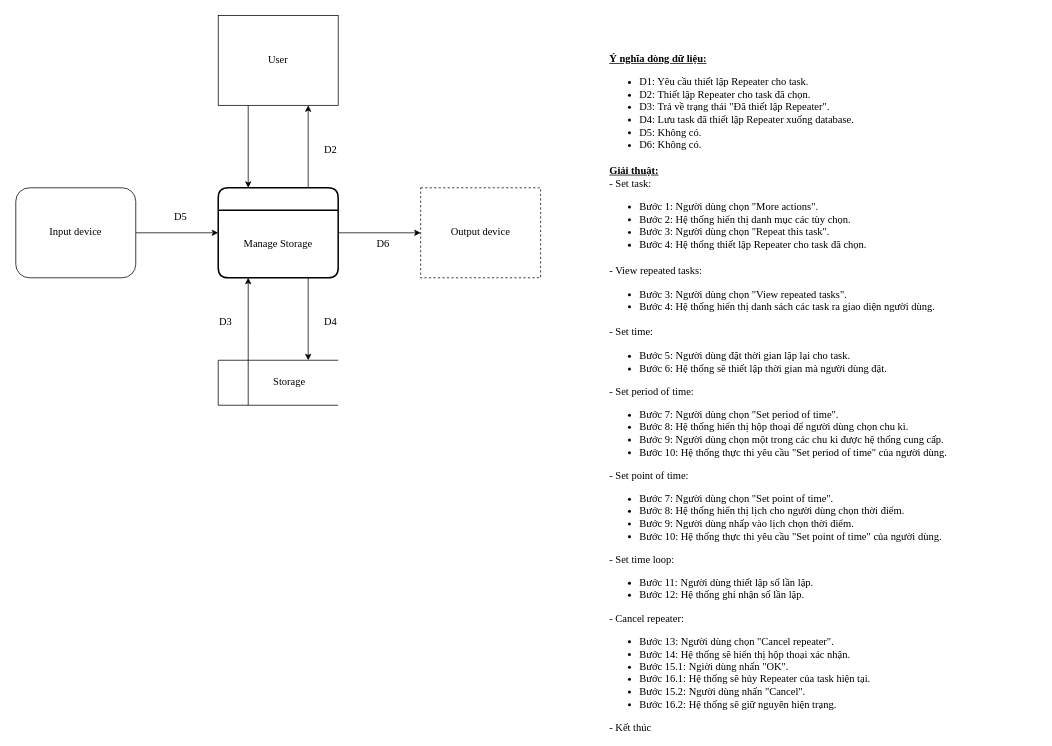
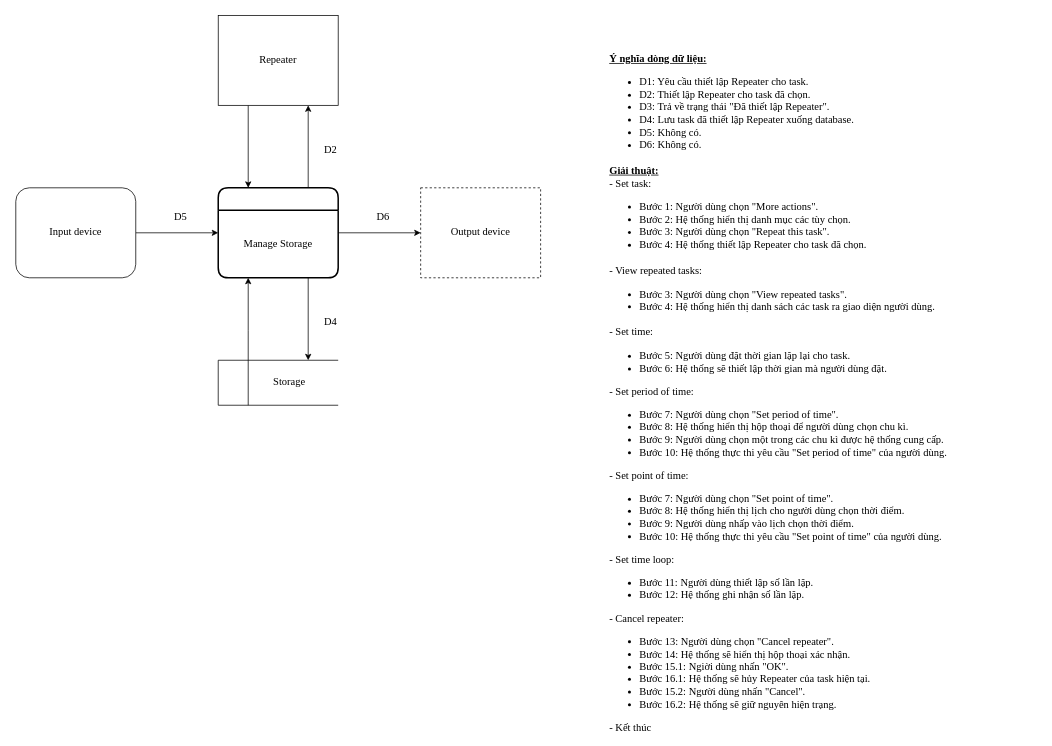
- <mxCell id="12" value="User" style="rounded=0;whiteSpace=wrap;html=1;fontFamily=Verdana;fontSize=14;" parent="1" vertex="1"><mxGeometry x="290" y="20" width="160" height="120" as="geometry" /></mxCell>
+ <mxCell id="12" value="Repeater" style="rounded=0;whiteSpace=wrap;html=1;fontFamily=Verdana;fontSize=14;" parent="1" vertex="1"><mxGeometry x="290" y="20" width="160" height="120" as="geometry" /></mxCell>
- <mxCell id="17" value="D6" style="text;html=1;strokeColor=none;fillColor=none;align=center;verticalAlign=middle;whiteSpace=wrap;rounded=0;fontFamily=Verdana;fontSize=14;" parent="1" vertex="1"><mxGeometry x="490" y="315" width="40" height="20" as="geometry" /></mxCell>
+ <mxCell id="17" value="D6" style="text;html=1;strokeColor=none;fillColor=none;align=center;verticalAlign=middle;whiteSpace=wrap;rounded=0;fontFamily=Verdana;fontSize=14;" parent="1" vertex="1"><mxGeometry x="490" y="280" width="40" height="20" as="geometry" /></mxCell>
- <mxCell id="18" value="D3" style="text;html=1;strokeColor=none;fillColor=none;align=center;verticalAlign=middle;whiteSpace=wrap;rounded=0;fontFamily=Verdana;fontSize=14;" parent="1" vertex="1"><mxGeometry x="280" y="420" width="40" height="20" as="geometry" /></mxCell>
